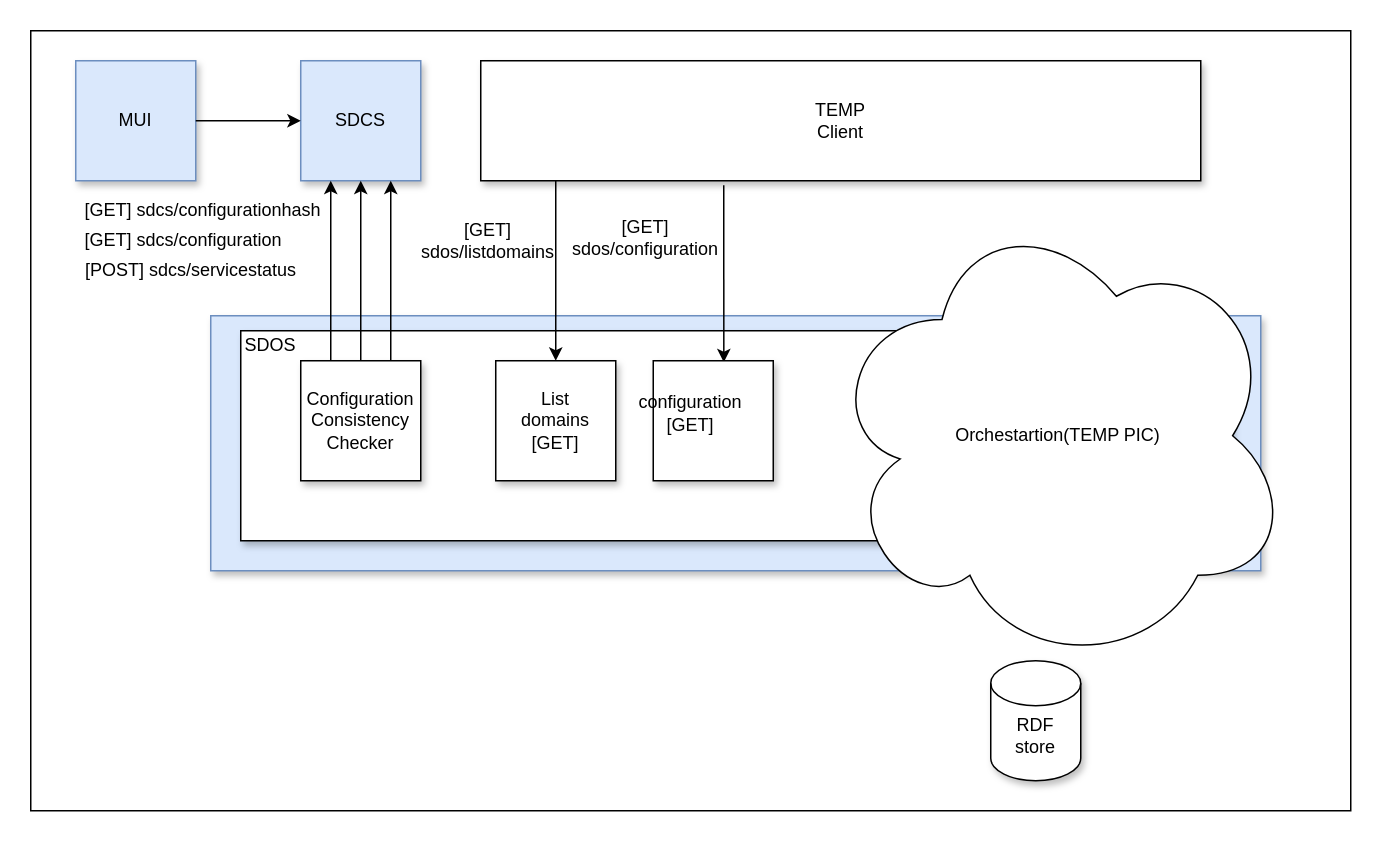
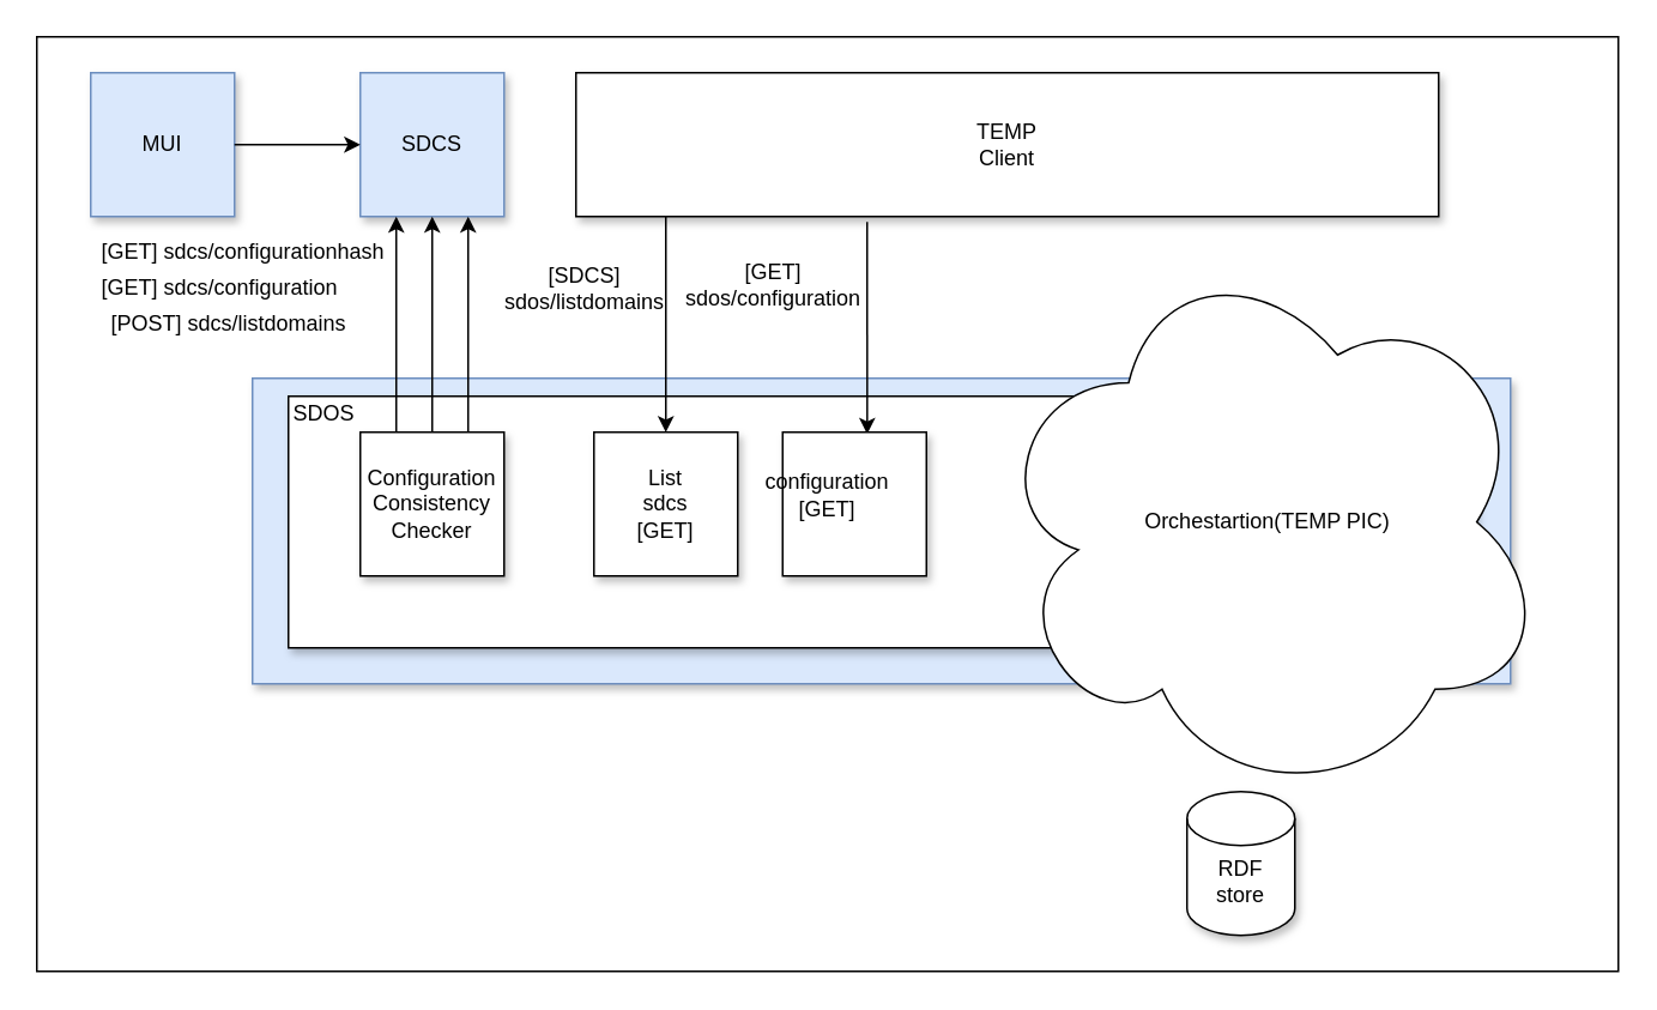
- <mxCell id="27" value="[GET] sdos/listdomains" style="text;html=1;strokeColor=none;fillColor=none;align=center;verticalAlign=middle;whiteSpace=wrap;rounded=0;shadow=1;" parent="1" vertex="1"><mxGeometry x="300" y="140" width="50" height="40" as="geometry" /></mxCell>
+ <mxCell id="27" value="[SDCS] sdos/listdomains" style="text;html=1;strokeColor=none;fillColor=none;align=center;verticalAlign=middle;whiteSpace=wrap;rounded=0;shadow=1;" parent="1" vertex="1"><mxGeometry x="300" y="140" width="50" height="40" as="geometry" /></mxCell>
- <mxCell id="26" value="[POST] sdcs/servicestatus" style="text;html=1;strokeColor=none;fillColor=none;align=center;verticalAlign=middle;whiteSpace=wrap;rounded=0;shadow=1;" parent="1" vertex="1"><mxGeometry x="42" y="170" width="170" height="20" as="geometry" /></mxCell>
+ <mxCell id="26" value="[POST] sdcs/listdomains" style="text;html=1;strokeColor=none;fillColor=none;align=center;verticalAlign=middle;whiteSpace=wrap;rounded=0;shadow=1;" parent="1" vertex="1"><mxGeometry x="42" y="170" width="170" height="20" as="geometry" /></mxCell>
- <mxCell id="21" value="List domains&lt;br&gt;[GET]" style="text;html=1;strokeColor=none;fillColor=none;align=center;verticalAlign=middle;whiteSpace=wrap;rounded=0;shadow=1;" parent="1" vertex="1"><mxGeometry x="350" y="270" width="40" height="20" as="geometry" /></mxCell>
+ <mxCell id="21" value="List sdcs&lt;br&gt;[GET]" style="text;html=1;strokeColor=none;fillColor=none;align=center;verticalAlign=middle;whiteSpace=wrap;rounded=0;shadow=1;" parent="1" vertex="1"><mxGeometry x="350" y="270" width="40" height="20" as="geometry" /></mxCell>
